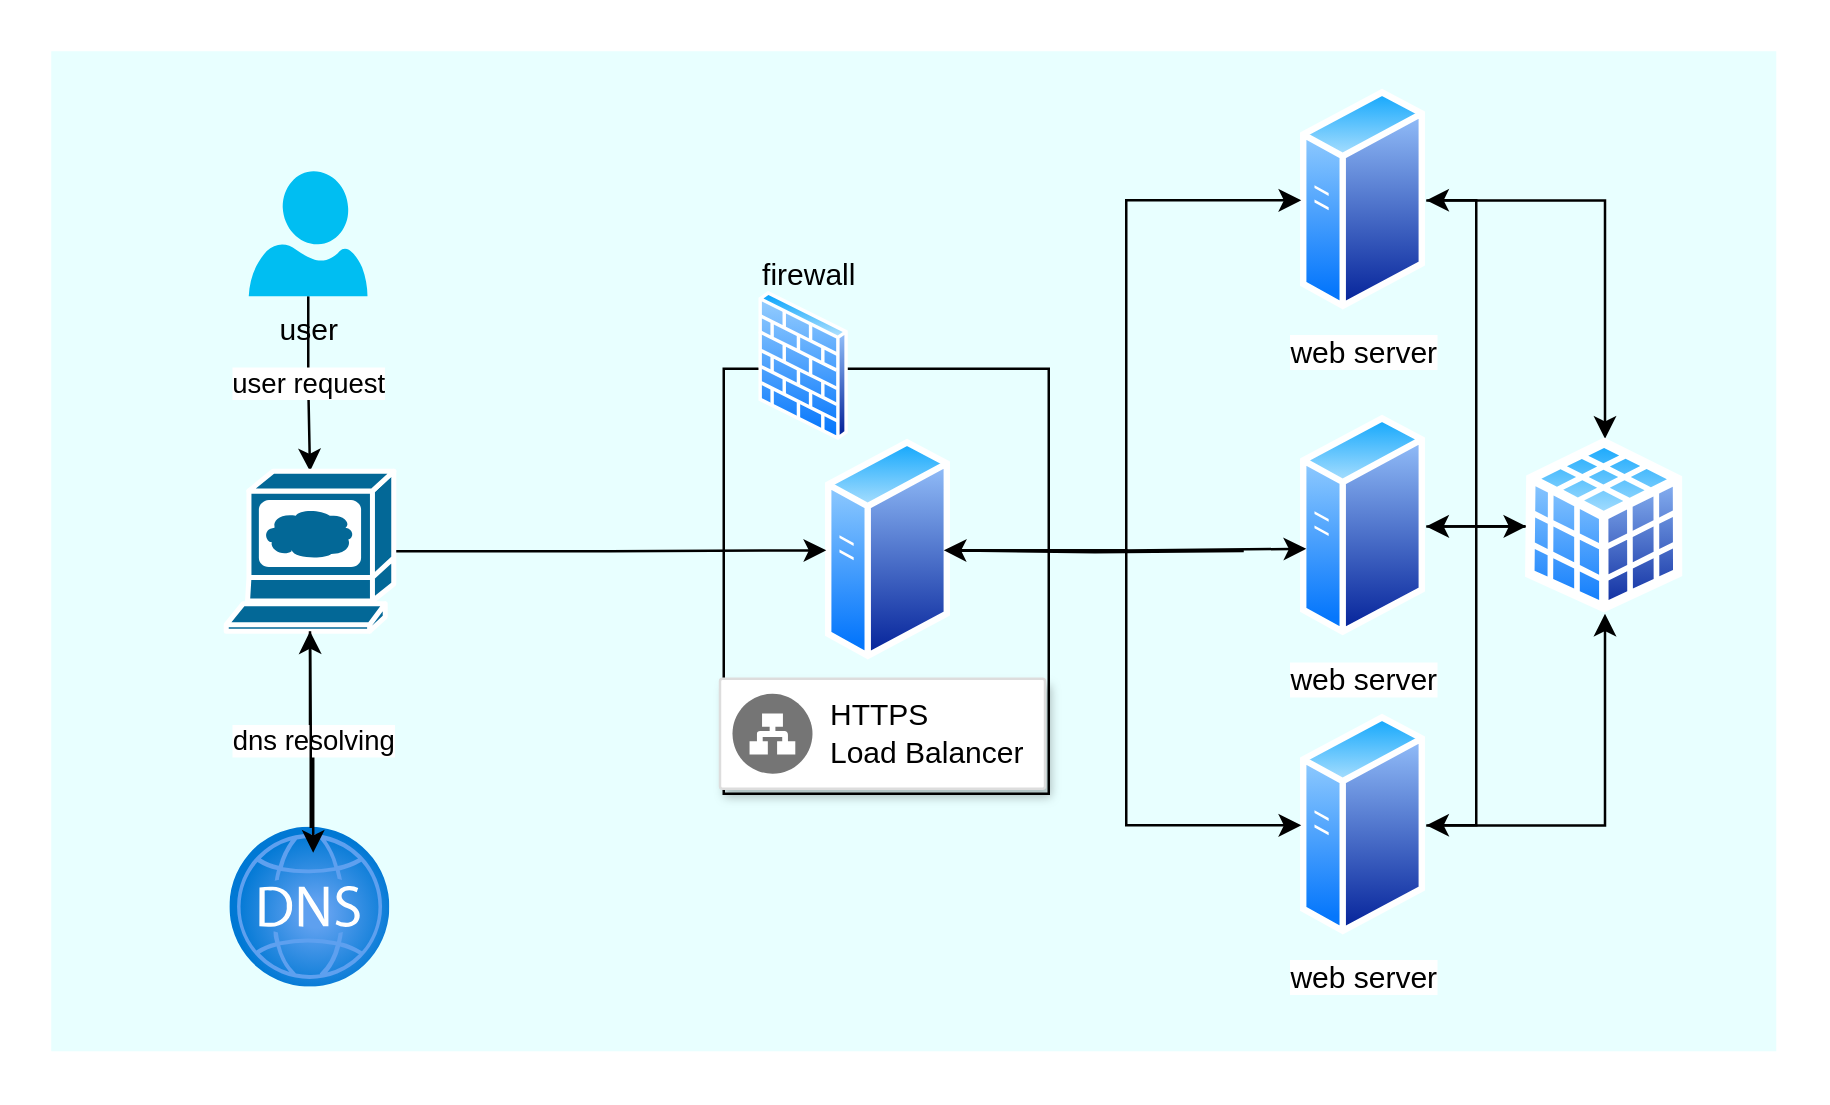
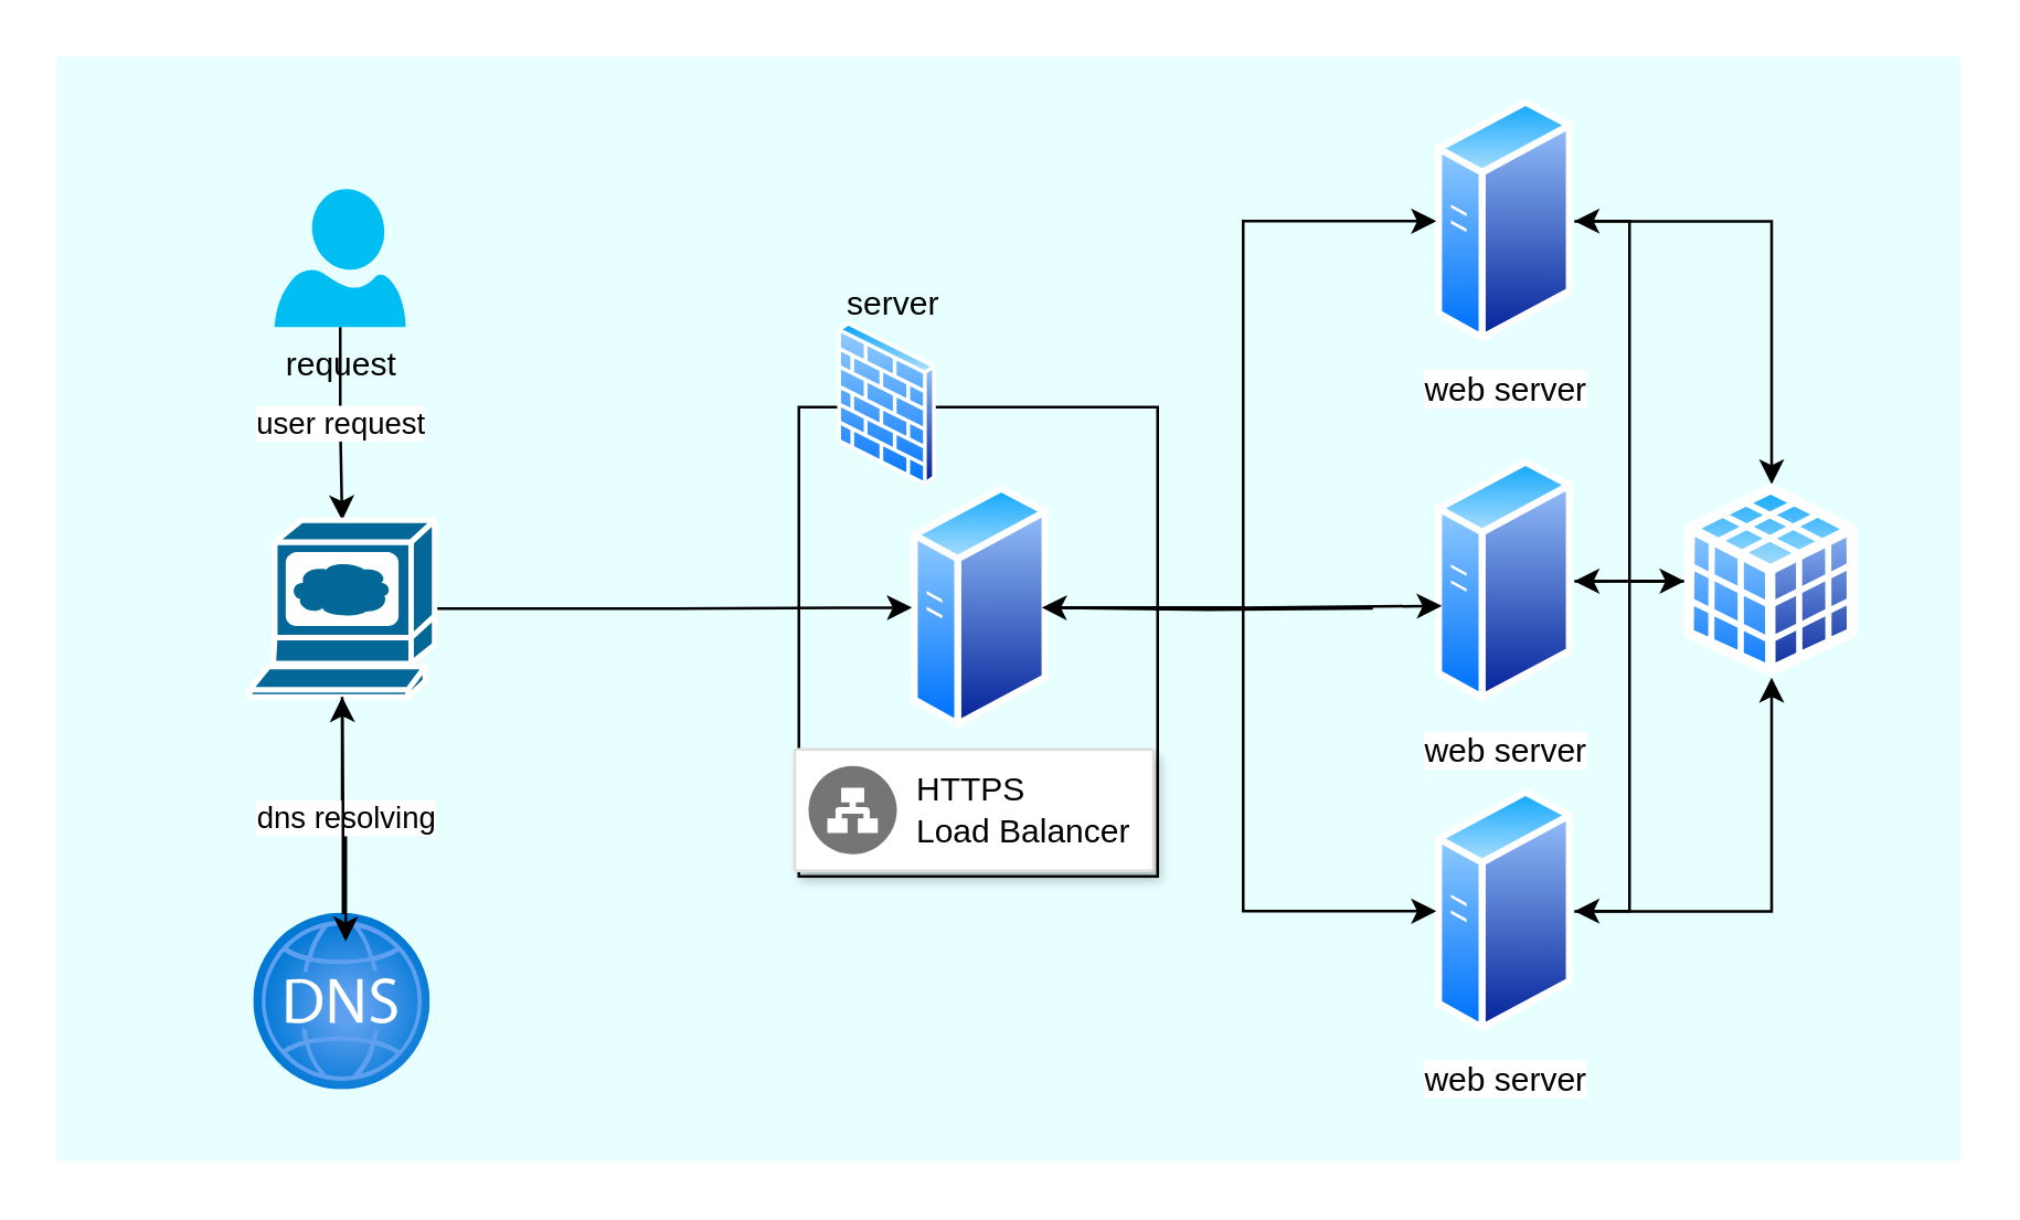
- <mxCell id="26" value="firewall" style="text;html=1;align=center;verticalAlign=middle;resizable=0;points=[];autosize=1;strokeColor=none;fillColor=none;" vertex="1" parent="1"><mxGeometry x="293" y="95.29" width="60" height="30" as="geometry" /></mxCell>
+ <mxCell id="26" value="server" style="text;html=1;align=center;verticalAlign=middle;resizable=0;points=[];autosize=1;strokeColor=none;fillColor=none;" vertex="1" parent="1"><mxGeometry x="293" y="95.29" width="60" height="30" as="geometry" /></mxCell>
- <mxCell id="18" value="user" style="verticalLabelPosition=bottom;html=1;verticalAlign=top;align=center;strokeColor=none;fillColor=#00BEF2;shape=mxgraph.azure.user;" vertex="1" parent="1"><mxGeometry x="99" y="68" width="47.5" height="50" as="geometry" /></mxCell>
+ <mxCell id="18" value="request" style="verticalLabelPosition=bottom;html=1;verticalAlign=top;align=center;strokeColor=none;fillColor=#00BEF2;shape=mxgraph.azure.user;" vertex="1" parent="1"><mxGeometry x="99" y="68" width="47.5" height="50" as="geometry" /></mxCell>
